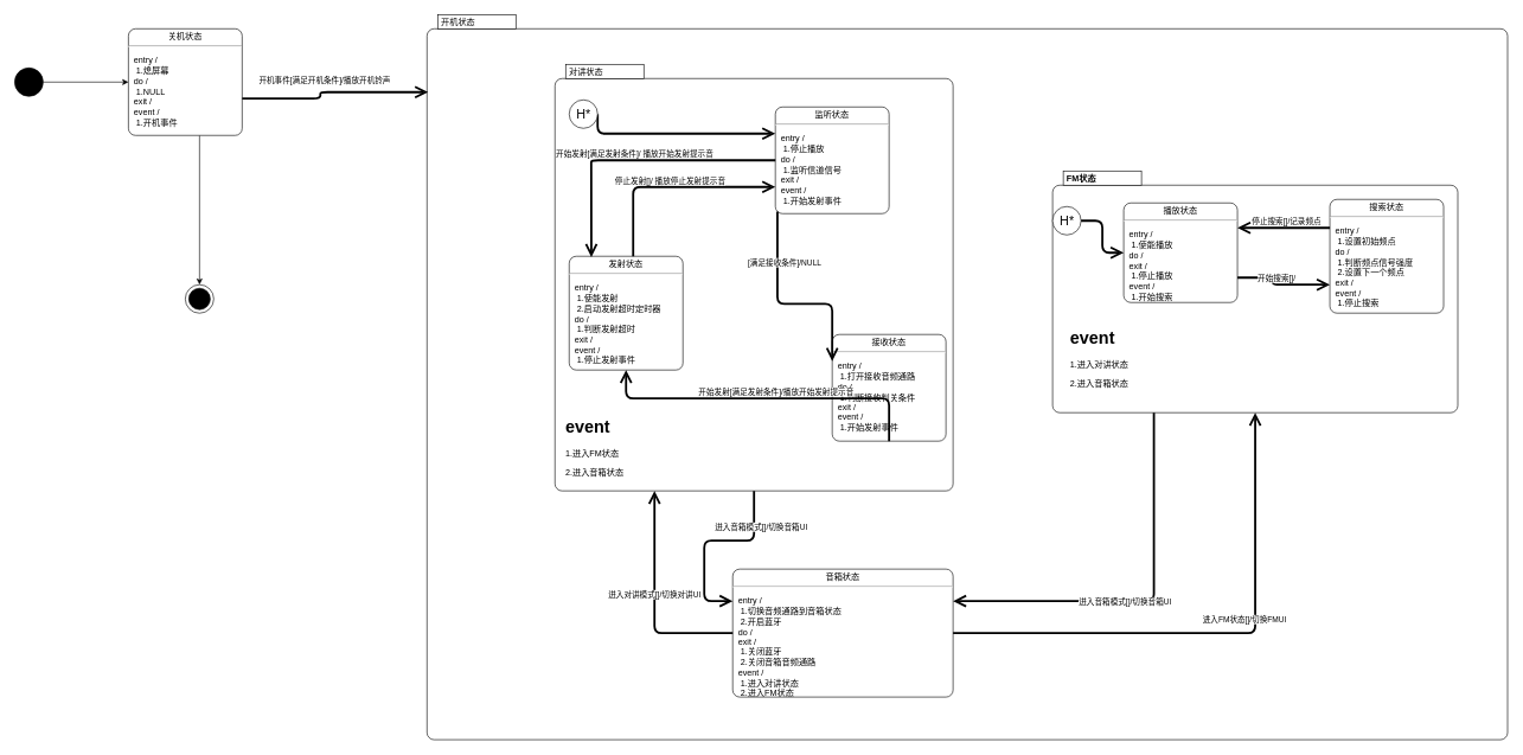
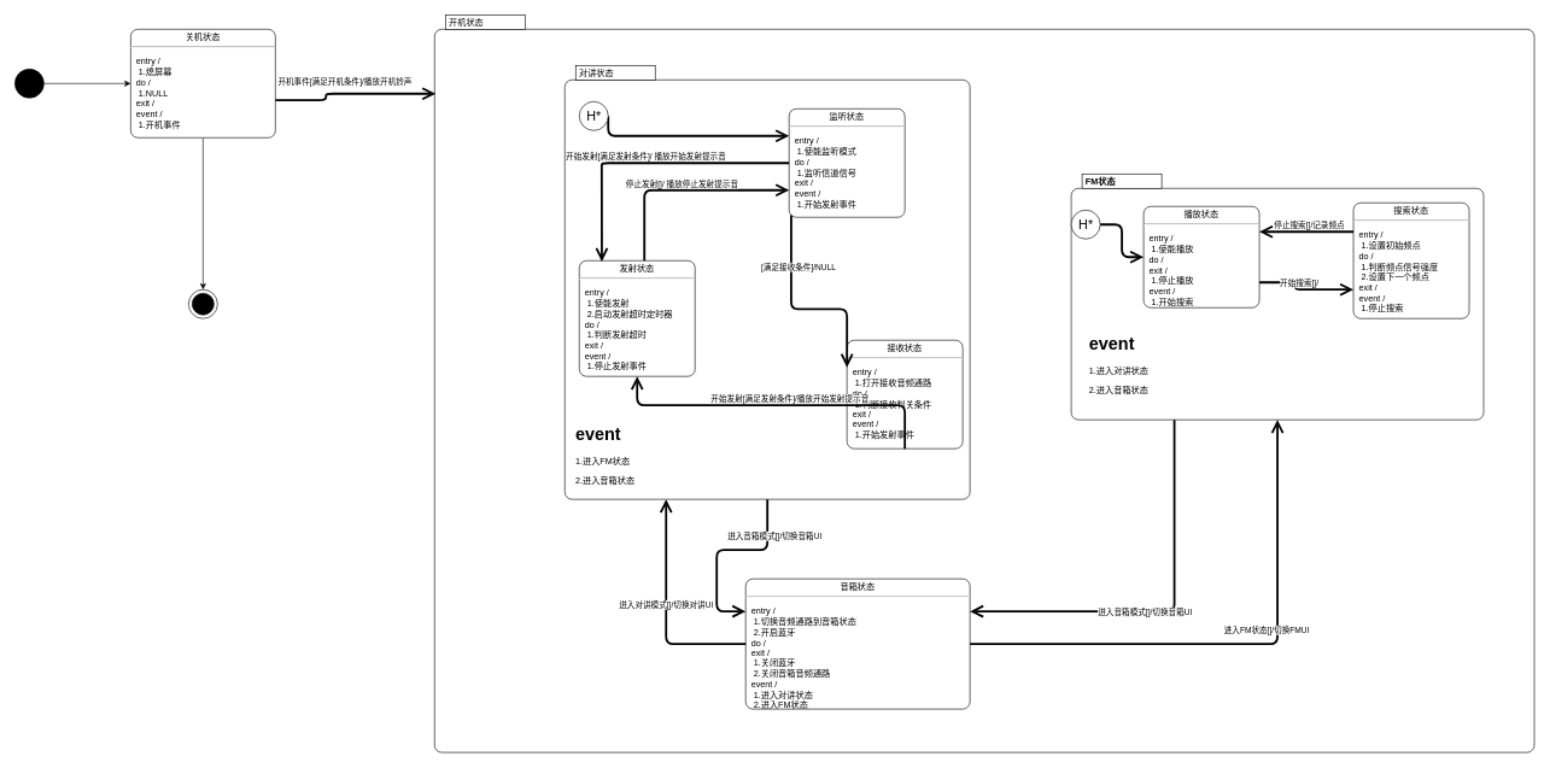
- <mxCell id="3" value="&lt;p style=&quot;margin: 0px ; margin-top: 4px ; text-align: center&quot;&gt;关机状态&lt;/p&gt;&lt;hr&gt;&lt;p&gt;&lt;/p&gt;&lt;p style=&quot;margin: 0px ; margin-left: 8px ; text-align: left&quot;&gt;entry /&amp;nbsp;&lt;/p&gt;&lt;p style=&quot;margin: 0px ; margin-left: 8px ; text-align: left&quot;&gt;&amp;nbsp;1.熄屏幕&lt;/p&gt;&lt;p style=&quot;margin: 0px ; margin-left: 8px ; text-align: left&quot;&gt;do /&amp;nbsp;&lt;/p&gt;&lt;p style=&quot;margin: 0px ; margin-left: 8px ; text-align: left&quot;&gt;&amp;nbsp;1.NULL&lt;br&gt;exit /&amp;nbsp;&lt;span&gt;&amp;nbsp;&amp;nbsp;&lt;/span&gt;&lt;/p&gt;&lt;p style=&quot;margin: 0px ; margin-left: 8px ; text-align: left&quot;&gt;event /&lt;/p&gt;&lt;p style=&quot;margin: 0px ; margin-left: 8px ; text-align: left&quot;&gt;&amp;nbsp;1.开机事件&lt;/p&gt;" style="shape=mxgraph.sysml.simpleState;html=1;overflow=fill;whiteSpace=wrap;align=center;verticalAlign=top;" parent="1" vertex="1"><mxGeometry x="180" y="40" width="160" height="150" as="geometry" /></mxCell>
+ <mxCell id="3" value="&lt;p style=&quot;margin: 0px ; margin-top: 4px ; text-align: center&quot;&gt;关机状态&lt;/p&gt;&lt;hr&gt;&lt;p&gt;&lt;/p&gt;&lt;p style=&quot;margin: 0px ; margin-left: 8px ; text-align: left&quot;&gt;entry /&amp;nbsp;&lt;/p&gt;&lt;p style=&quot;margin: 0px ; margin-left: 8px ; text-align: left&quot;&gt;&amp;nbsp;1.熄屏幕&lt;/p&gt;&lt;p style=&quot;margin: 0px ; margin-left: 8px ; text-align: left&quot;&gt;do /&amp;nbsp;&lt;/p&gt;&lt;p style=&quot;margin: 0px ; margin-left: 8px ; text-align: left&quot;&gt;&amp;nbsp;1.NULL&lt;br&gt;exit /&amp;nbsp;&lt;span&gt;&amp;nbsp;&amp;nbsp;&lt;/span&gt;&lt;/p&gt;&lt;p style=&quot;margin: 0px ; margin-left: 8px ; text-align: left&quot;&gt;event /&lt;/p&gt;&lt;p style=&quot;margin: 0px ; margin-left: 8px ; text-align: left&quot;&gt;&amp;nbsp;1.开机事件&lt;/p&gt;" style="shape=mxgraph.sysml.simpleState;html=1;overflow=fill;whiteSpace=wrap;align=center;verticalAlign=top;" parent="1" vertex="1"><mxGeometry x="180" y="40" width="200" height="150" as="geometry" /></mxCell>
- <mxCell id="6" value="&lt;p style=&quot;margin: 0px ; margin-top: 4px ; text-align: center&quot;&gt;监听状态&lt;/p&gt;&lt;hr&gt;&lt;p&gt;&lt;/p&gt;&lt;p style=&quot;margin: 0px ; margin-left: 8px ; text-align: left&quot;&gt;entry /&amp;nbsp;&lt;/p&gt;&lt;p style=&quot;margin: 0px ; margin-left: 8px ; text-align: left&quot;&gt;&amp;nbsp;1.停止播放&lt;/p&gt;&lt;p style=&quot;margin: 0px ; margin-left: 8px ; text-align: left&quot;&gt;do /&amp;nbsp;&lt;/p&gt;&lt;p style=&quot;margin: 0px ; margin-left: 8px ; text-align: left&quot;&gt;&amp;nbsp;1.监听信道信号&lt;br&gt;exit /&amp;nbsp;&lt;span&gt;&amp;nbsp;&amp;nbsp;&lt;/span&gt;&lt;/p&gt;&lt;p style=&quot;margin: 0px ; margin-left: 8px ; text-align: left&quot;&gt;event /&lt;/p&gt;&lt;p style=&quot;margin: 0px ; margin-left: 8px ; text-align: left&quot;&gt;&amp;nbsp;1.开始发射事件&lt;/p&gt;" style="shape=mxgraph.sysml.simpleState;html=1;overflow=fill;whiteSpace=wrap;align=center;verticalAlign=top;" parent="1" vertex="1"><mxGeometry x="1090" y="150" width="160" height="150" as="geometry" /></mxCell>
+ <mxCell id="6" value="&lt;p style=&quot;margin: 0px ; margin-top: 4px ; text-align: center&quot;&gt;监听状态&lt;/p&gt;&lt;hr&gt;&lt;p&gt;&lt;/p&gt;&lt;p style=&quot;margin: 0px ; margin-left: 8px ; text-align: left&quot;&gt;entry /&amp;nbsp;&lt;/p&gt;&lt;p style=&quot;margin: 0px ; margin-left: 8px ; text-align: left&quot;&gt;&amp;nbsp;1.使能监听模式&lt;/p&gt;&lt;p style=&quot;margin: 0px ; margin-left: 8px ; text-align: left&quot;&gt;do /&amp;nbsp;&lt;/p&gt;&lt;p style=&quot;margin: 0px ; margin-left: 8px ; text-align: left&quot;&gt;&amp;nbsp;1.监听信道信号&lt;br&gt;exit /&amp;nbsp;&lt;span&gt;&amp;nbsp;&amp;nbsp;&lt;/span&gt;&lt;/p&gt;&lt;p style=&quot;margin: 0px ; margin-left: 8px ; text-align: left&quot;&gt;event /&lt;/p&gt;&lt;p style=&quot;margin: 0px ; margin-left: 8px ; text-align: left&quot;&gt;&amp;nbsp;1.开始发射事件&lt;/p&gt;" style="shape=mxgraph.sysml.simpleState;html=1;overflow=fill;whiteSpace=wrap;align=center;verticalAlign=top;" parent="1" vertex="1"><mxGeometry x="1090" y="150" width="160" height="150" as="geometry" /></mxCell>
